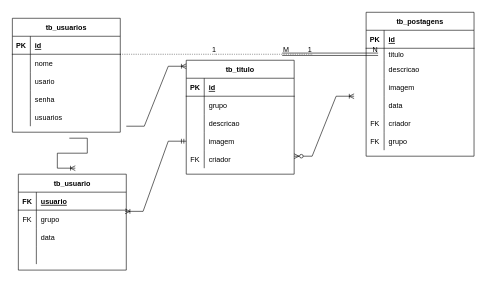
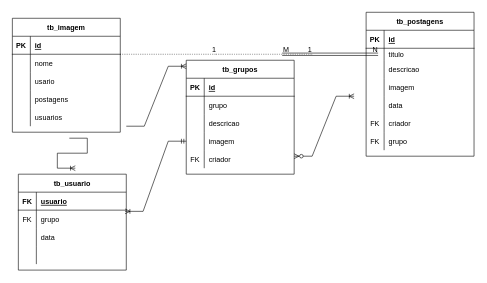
- <mxCell id="2" value="tb_usuarios" style="shape=table;startSize=30;container=1;collapsible=1;childLayout=tableLayout;fixedRows=1;rowLines=0;fontStyle=1;align=center;resizeLast=1;" vertex="1" parent="1"><mxGeometry x="20" y="30" width="180" height="190" as="geometry" /></mxCell>
+ <mxCell id="2" value="tb_imagem" style="shape=table;startSize=30;container=1;collapsible=1;childLayout=tableLayout;fixedRows=1;rowLines=0;fontStyle=1;align=center;resizeLast=1;" vertex="1" parent="1"><mxGeometry x="20" y="30" width="180" height="190" as="geometry" /></mxCell>
- <mxCell id="60" value="tb_titulo" style="shape=table;startSize=30;container=1;collapsible=1;childLayout=tableLayout;fixedRows=1;rowLines=0;fontStyle=1;align=center;resizeLast=1;" vertex="1" parent="1"><mxGeometry x="310" y="100" width="180" height="190" as="geometry" /></mxCell>
+ <mxCell id="60" value="tb_grupos" style="shape=table;startSize=30;container=1;collapsible=1;childLayout=tableLayout;fixedRows=1;rowLines=0;fontStyle=1;align=center;resizeLast=1;" vertex="1" parent="1"><mxGeometry x="310" y="100" width="180" height="190" as="geometry" /></mxCell>
- <mxCell id="14" value="senha" style="shape=partialRectangle;connectable=0;fillColor=none;top=0;left=0;bottom=0;right=0;align=left;spacingLeft=6;overflow=hidden;" vertex="1" parent="12"><mxGeometry x="30" width="150" height="30" as="geometry"><mxRectangle width="150" height="30" as="alternateBounds" /></mxGeometry></mxCell>
+ <mxCell id="14" value="postagens" style="shape=partialRectangle;connectable=0;fillColor=none;top=0;left=0;bottom=0;right=0;align=left;spacingLeft=6;overflow=hidden;" vertex="1" parent="12"><mxGeometry x="30" width="150" height="30" as="geometry"><mxRectangle width="150" height="30" as="alternateBounds" /></mxGeometry></mxCell>
